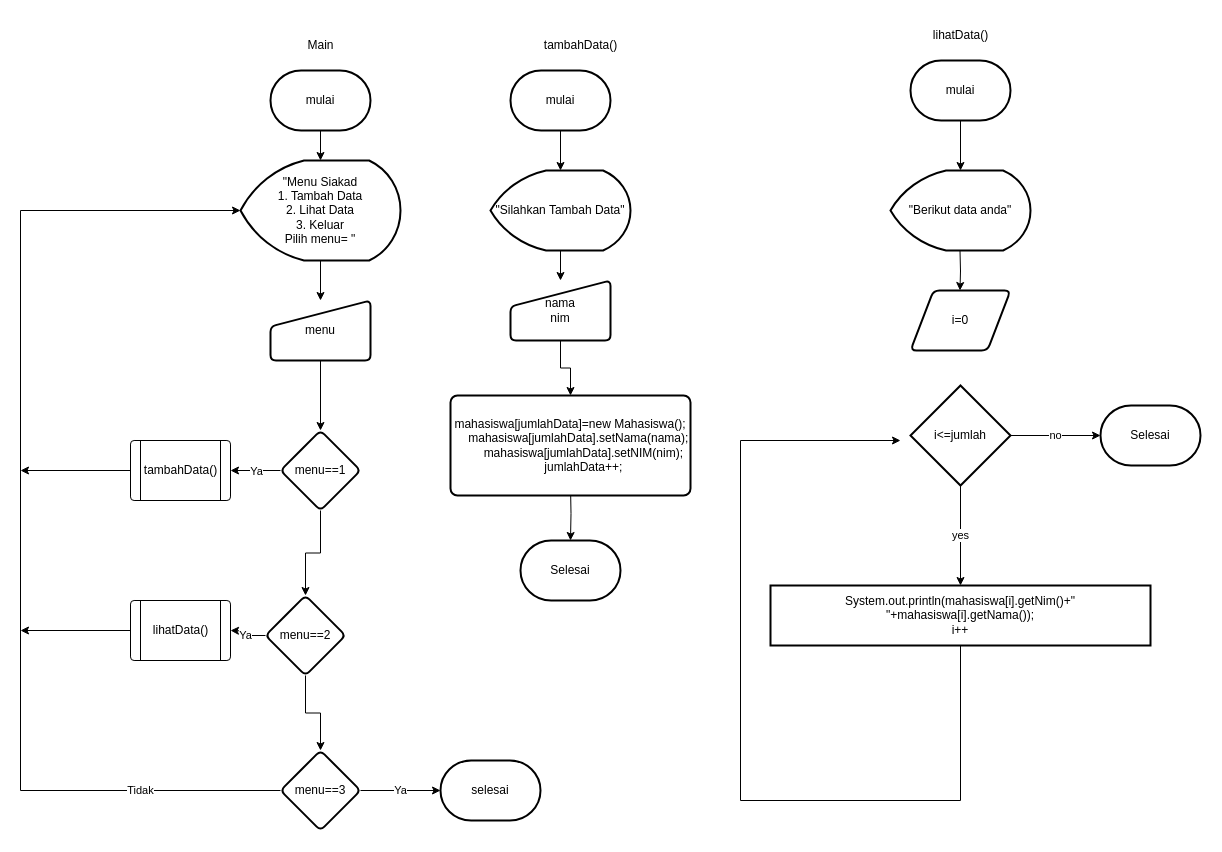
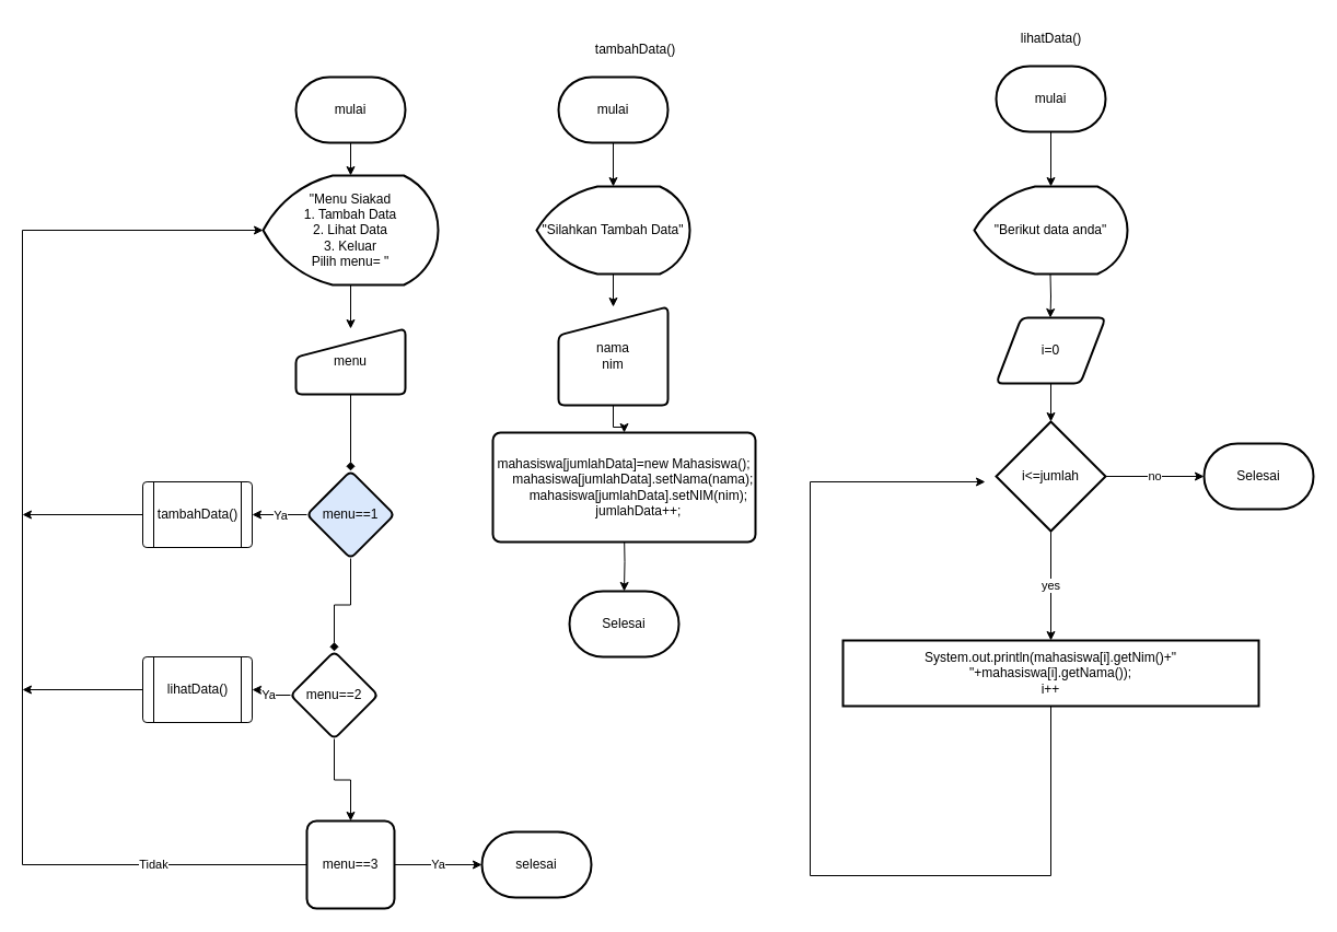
- <mxCell id="34" value="Main" style="text;html=1;align=center;verticalAlign=middle;resizable=0;points=[];autosize=1;strokeColor=none;fillColor=none;" vertex="1" parent="1"><mxGeometry x="295" y="30" width="50" height="30" as="geometry" /></mxCell>
- <mxCell id="39" value="nama&lt;br&gt;nim" style="html=1;strokeWidth=2;shape=manualInput;whiteSpace=wrap;rounded=1;size=26;arcSize=11;" vertex="1" parent="1"><mxGeometry x="510" y="280" width="100" height="60" as="geometry" /></mxCell>
+ <mxCell id="39" value="nama&lt;br&gt;nim" style="html=1;strokeWidth=2;shape=manualInput;whiteSpace=wrap;rounded=1;size=26;arcSize=11;" vertex="1" parent="1"><mxGeometry x="510" y="280" width="100" height="90" as="geometry" /></mxCell>
+ <mxCell id="43" value="" style="edgeStyle=orthogonalEdgeStyle;rounded=0;orthogonalLoop=1;jettySize=auto;html=1;" edge="1" parent="1" source="44" target="42"><mxGeometry relative="1" as="geometry" /></mxCell>
- <mxCell id="6" value="" style="edgeStyle=orthogonalEdgeStyle;rounded=0;orthogonalLoop=1;jettySize=auto;html=1;" edge="1" parent="1" source="7" target="10"><mxGeometry relative="1" as="geometry" /></mxCell>
+ <mxCell id="6" value="" style="edgeStyle=orthogonalEdgeStyle;rounded=0;orthogonalLoop=1;jettySize=auto;html=1;endArrow=diamond;" edge="1" parent="1" source="7" target="10"><mxGeometry relative="1" as="geometry" /></mxCell>
- <mxCell id="10" value="menu==1" style="rhombus;whiteSpace=wrap;html=1;strokeWidth=2;rounded=1;arcSize=11;" vertex="1" parent="1"><mxGeometry x="280" y="430" width="80" height="80" as="geometry" /></mxCell>
+ <mxCell id="10" value="menu==1" style="rhombus;whiteSpace=wrap;html=1;strokeWidth=2;rounded=1;arcSize=11;fillColor=#dae8fc;" vertex="1" parent="1"><mxGeometry x="280" y="430" width="80" height="80" as="geometry" /></mxCell>
- <mxCell id="8" value="" style="edgeStyle=orthogonalEdgeStyle;rounded=0;orthogonalLoop=1;jettySize=auto;html=1;" edge="1" parent="1" source="10" target="13"><mxGeometry relative="1" as="geometry" /></mxCell>
+ <mxCell id="8" value="" style="edgeStyle=orthogonalEdgeStyle;rounded=0;orthogonalLoop=1;jettySize=auto;html=1;endArrow=diamond;" edge="1" parent="1" source="10" target="13"><mxGeometry relative="1" as="geometry" /></mxCell>
- <mxCell id="16" value="menu==3" style="rhombus;whiteSpace=wrap;html=1;strokeWidth=2;rounded=1;arcSize=11;" vertex="1" parent="1"><mxGeometry x="280" y="750" width="80" height="80" as="geometry" /></mxCell>
+ <mxCell id="16" value="menu==3" style="whiteSpace=wrap;html=1;strokeWidth=2;arcSize=11;rounded=1;" vertex="1" parent="1"><mxGeometry x="280" y="750" width="80" height="80" as="geometry" /></mxCell>
